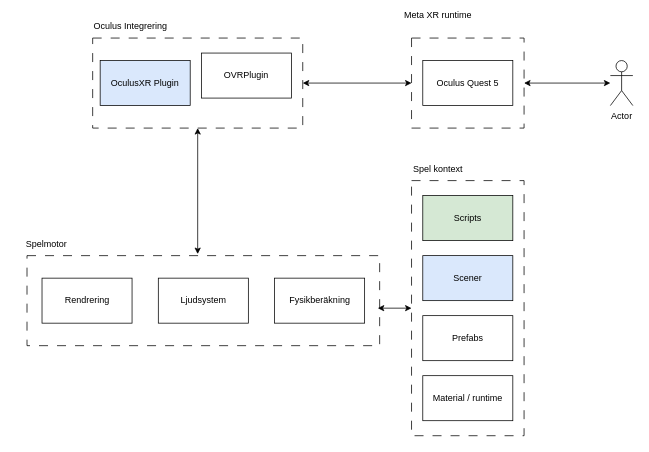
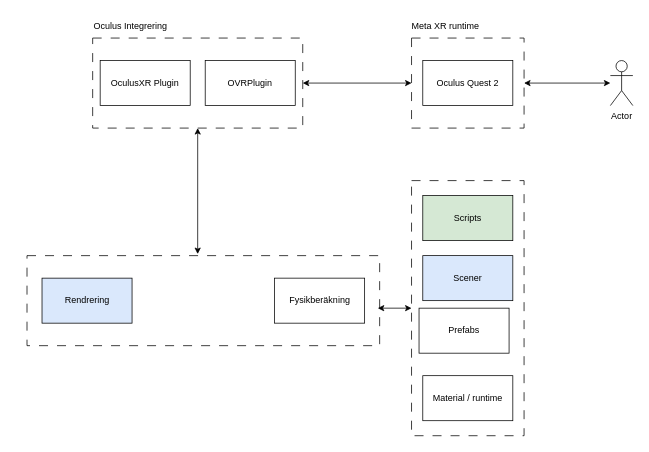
- <mxCell id="9" value="Meta XR runtime" style="text;html=1;align=center;verticalAlign=middle;resizable=0;points=[];autosize=1;strokeColor=none;fillColor=none;" vertex="1" parent="1"><mxGeometry x="528" y="5" width="110" height="30" as="geometry" /></mxCell>
+ <mxCell id="9" value="Meta XR runtime" style="text;html=1;align=center;verticalAlign=middle;resizable=0;points=[];autosize=1;strokeColor=none;fillColor=none;" vertex="1" parent="1"><mxGeometry x="538" y="20" width="110" height="30" as="geometry" /></mxCell>
- <mxCell id="6" value="OVRPlugin" style="rounded=0;whiteSpace=wrap;html=1;" vertex="1" parent="1"><mxGeometry x="268" y="70" width="120" height="60" as="geometry" /></mxCell>
+ <mxCell id="6" value="OVRPlugin" style="rounded=0;whiteSpace=wrap;html=1;" vertex="1" parent="1"><mxGeometry x="273" y="80" width="120" height="60" as="geometry" /></mxCell>
- <mxCell id="5" value="OculusXR Plugin" style="rounded=0;whiteSpace=wrap;html=1;fillColor=#dae8fc;" vertex="1" parent="1"><mxGeometry x="133" y="80" width="120" height="60" as="geometry" /></mxCell>
+ <mxCell id="5" value="OculusXR Plugin" style="rounded=0;whiteSpace=wrap;html=1;" vertex="1" parent="1"><mxGeometry x="133" y="80" width="120" height="60" as="geometry" /></mxCell>
- <mxCell id="4" value="Oculus Quest 5" style="rounded=0;whiteSpace=wrap;html=1;" vertex="1" parent="1"><mxGeometry x="563" y="80" width="120" height="60" as="geometry" /></mxCell>
+ <mxCell id="4" value="Oculus Quest 2" style="rounded=0;whiteSpace=wrap;html=1;" vertex="1" parent="1"><mxGeometry x="563" y="80" width="120" height="60" as="geometry" /></mxCell>
- <mxCell id="22" value="Spel kontext" style="text;html=1;align=center;verticalAlign=middle;resizable=0;points=[];autosize=1;strokeColor=none;fillColor=none;" vertex="1" parent="1"><mxGeometry x="538" y="210" width="90" height="30" as="geometry" /></mxCell>
- <mxCell id="15" value="Spelmotor" style="text;html=1;align=center;verticalAlign=middle;resizable=0;points=[];autosize=1;strokeColor=none;fillColor=none;" vertex="1" parent="1"><mxGeometry x="20.5" y="310" width="80" height="30" as="geometry" /></mxCell>
- <mxCell id="16" value="Rendrering" style="rounded=0;whiteSpace=wrap;html=1;" vertex="1" parent="1"><mxGeometry x="55.5" y="370" width="120" height="60" as="geometry" /></mxCell>
+ <mxCell id="16" value="Rendrering" style="rounded=0;whiteSpace=wrap;html=1;fillColor=#dae8fc;" vertex="1" parent="1"><mxGeometry x="55.5" y="370" width="120" height="60" as="geometry" /></mxCell>
- <mxCell id="17" value="Ljudsystem" style="rounded=0;whiteSpace=wrap;html=1;" vertex="1" parent="1"><mxGeometry x="210.5" y="370" width="120" height="60" as="geometry" /></mxCell>
- <mxCell id="20" value="Prefabs" style="rounded=0;whiteSpace=wrap;html=1;" vertex="1" parent="1"><mxGeometry x="563" y="420" width="120" height="60" as="geometry" /></mxCell>
+ <mxCell id="20" value="Prefabs" style="rounded=0;whiteSpace=wrap;html=1;" vertex="1" parent="1"><mxGeometry x="558" y="410" width="120" height="60" as="geometry" /></mxCell>
